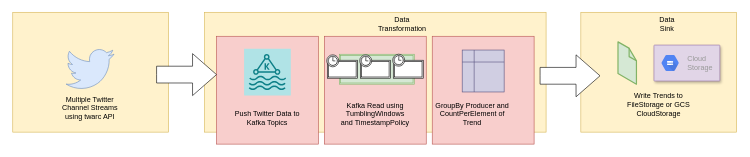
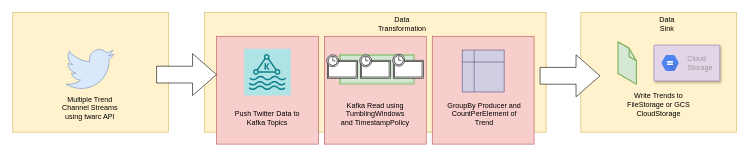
- <mxCell id="8" value="Multiple Twitter Channel Streams using twarc API" style="text;html=1;strokeColor=none;fillColor=none;align=center;verticalAlign=middle;whiteSpace=wrap;rounded=0;" vertex="1" parent="1"><mxGeometry x="89" y="170" width="120" height="20" as="geometry" /></mxCell>
+ <mxCell id="8" value="Multiple Trend Channel Streams using twarc API" style="text;html=1;strokeColor=none;fillColor=none;align=center;verticalAlign=middle;whiteSpace=wrap;rounded=0;" vertex="1" parent="1"><mxGeometry x="89" y="170" width="120" height="20" as="geometry" /></mxCell>
- <mxCell id="25" value="GroupBy Producer and CountPerElement of Trend" style="text;html=1;strokeColor=none;fillColor=none;align=center;verticalAlign=middle;whiteSpace=wrap;rounded=0;" vertex="1" parent="1"><mxGeometry x="722" y="180" width="130" height="20" as="geometry" /></mxCell>
+ <mxCell id="25" value="GroupBy Producer and CountPerElement of Trend" style="text;html=1;strokeColor=none;fillColor=none;align=center;verticalAlign=middle;whiteSpace=wrap;rounded=0;" vertex="1" parent="1"><mxGeometry x="742" y="180" width="130" height="20" as="geometry" /></mxCell>
